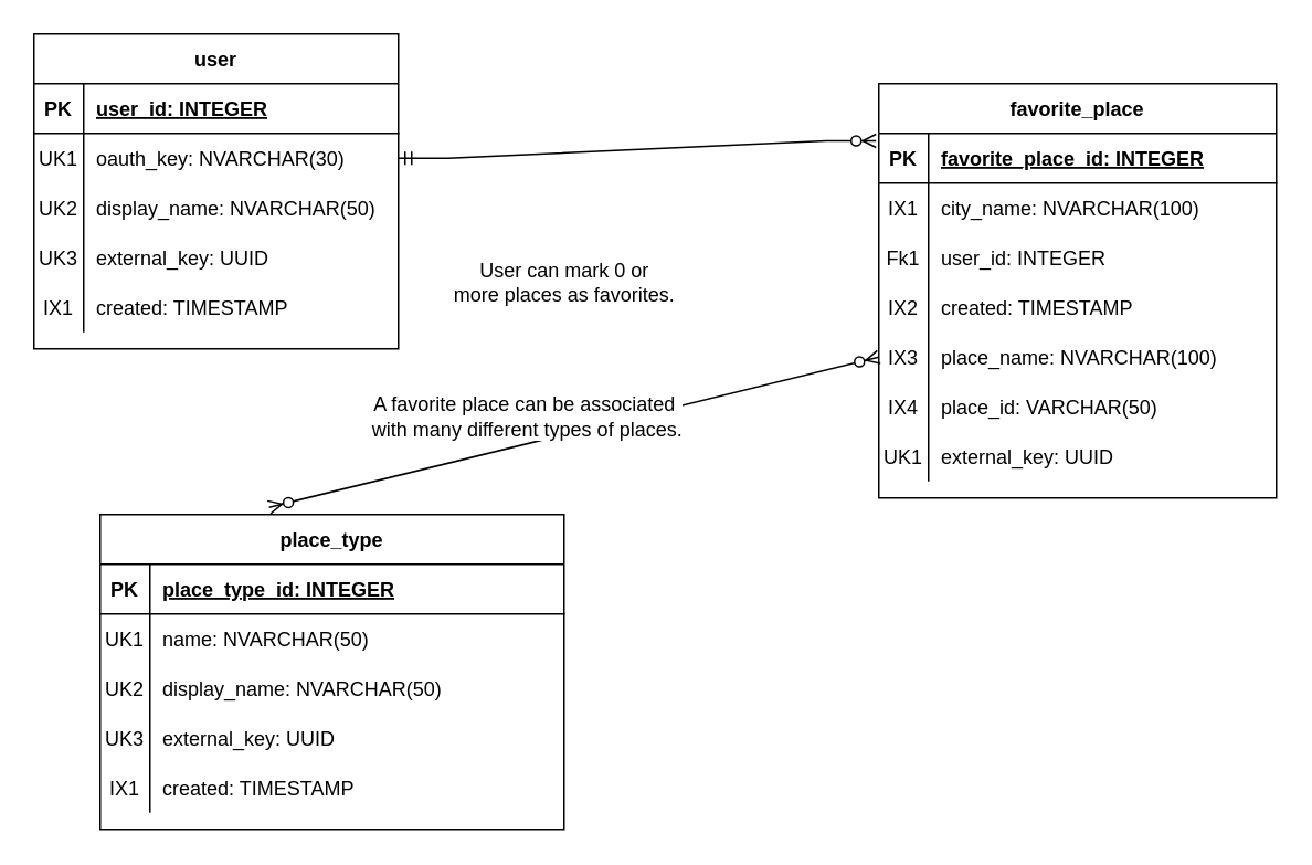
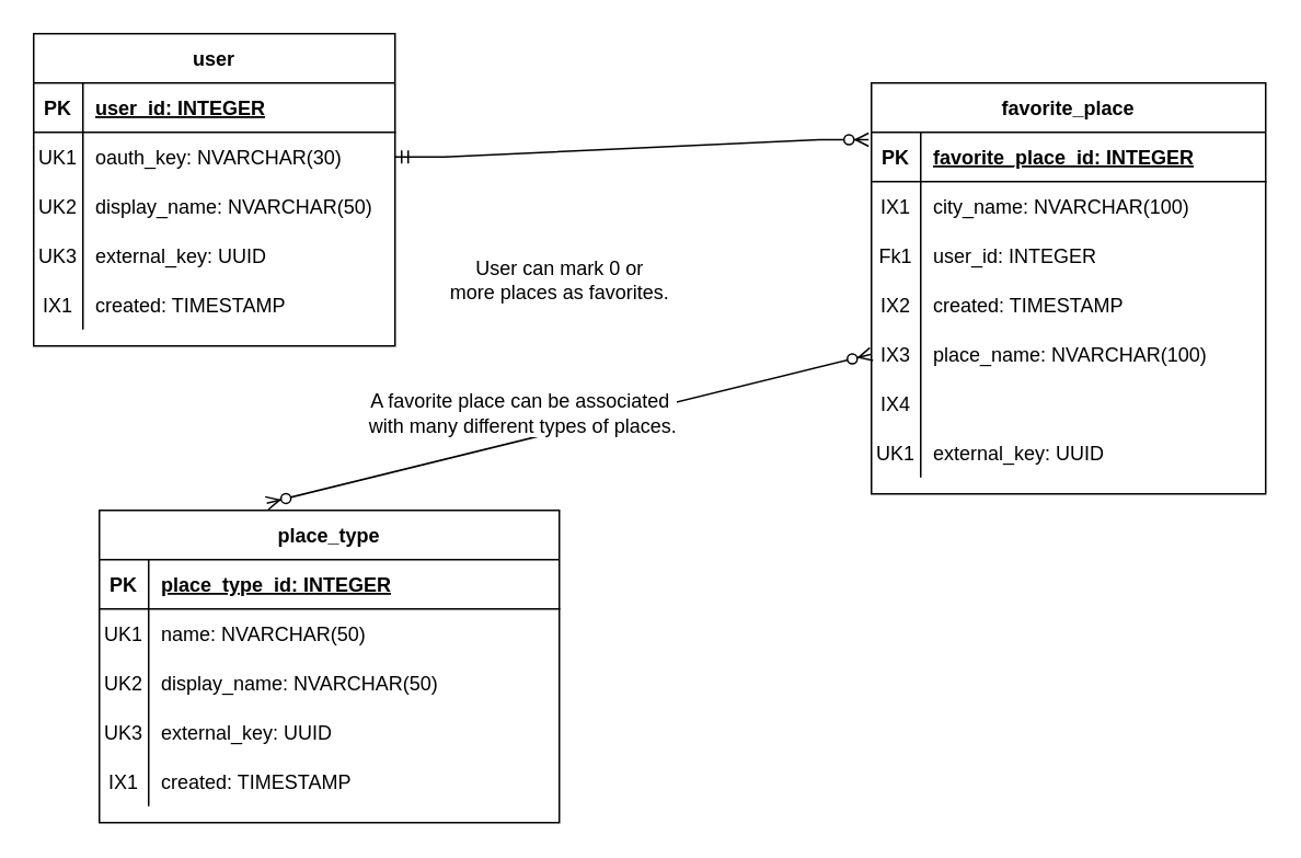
- <mxCell id="36" value="place_id: VARCHAR(50)" style="shape=partialRectangle;connectable=0;fillColor=none;top=0;left=0;bottom=0;right=0;align=left;spacingLeft=6;overflow=hidden;" parent="34" vertex="1"><mxGeometry x="30" width="210" height="30" as="geometry"><mxRectangle width="210" height="30" as="alternateBounds" /></mxGeometry></mxCell>
